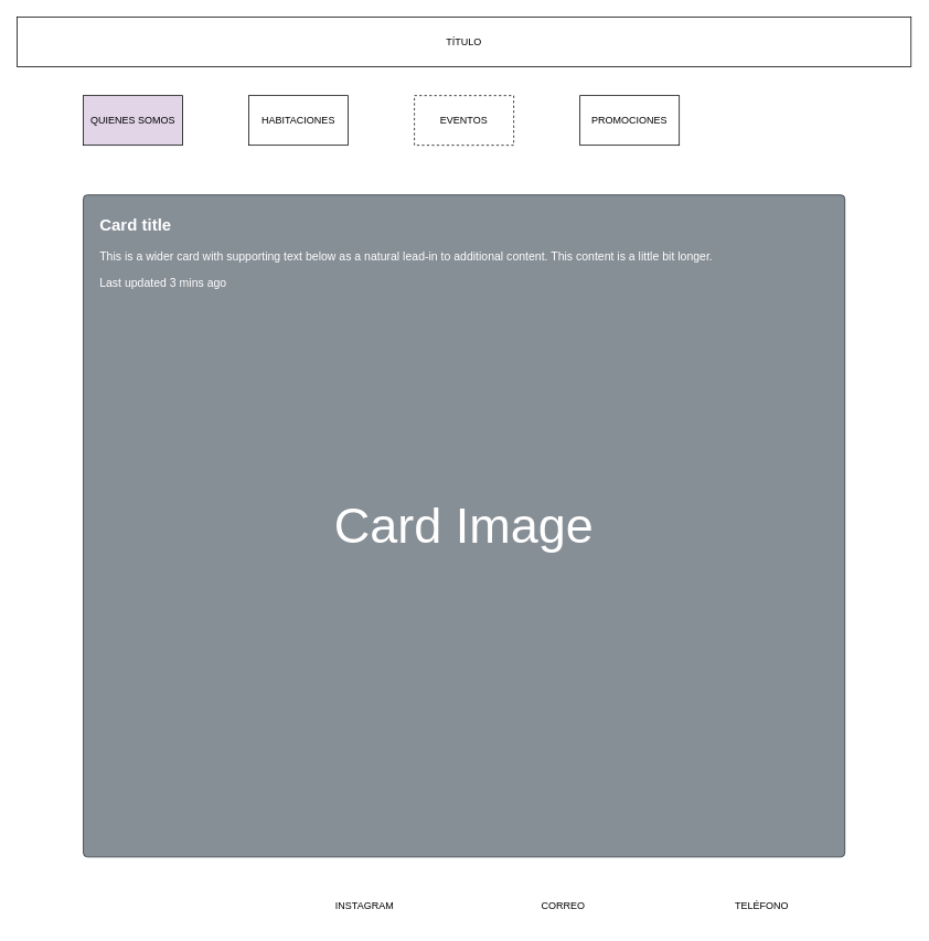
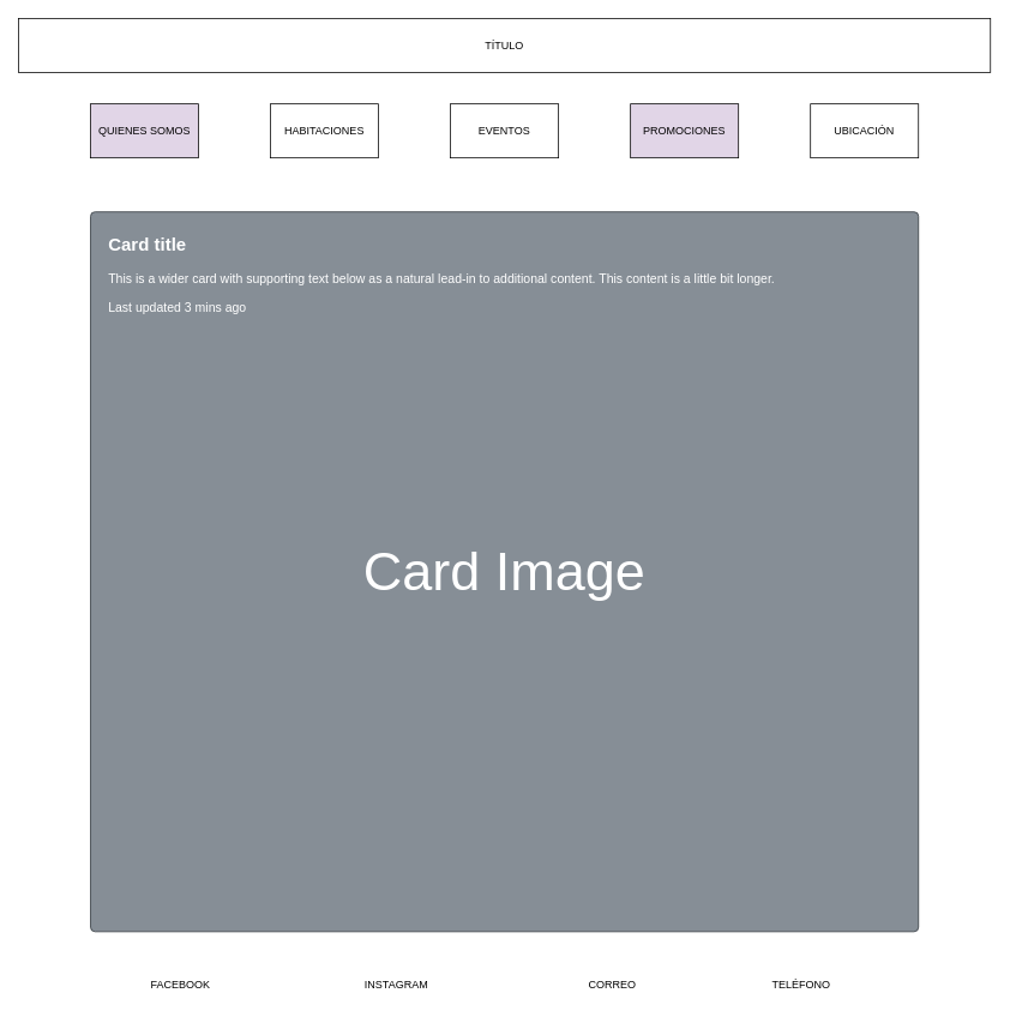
- <mxCell id="4" value="EVENTOS" style="whiteSpace=wrap;html=1;dashed=1;" vertex="1" parent="1"><mxGeometry x="500" y="115" width="120" height="60" as="geometry" /></mxCell>
+ <mxCell id="4" value="EVENTOS" style="whiteSpace=wrap;html=1;" vertex="1" parent="1"><mxGeometry x="500" y="115" width="120" height="60" as="geometry" /></mxCell>
- <mxCell id="7" value="PROMOCIONES" style="whiteSpace=wrap;html=1;" vertex="1" parent="1"><mxGeometry x="700" y="115" width="120" height="60" as="geometry" /></mxCell>
+ <mxCell id="7" value="PROMOCIONES" style="whiteSpace=wrap;html=1;fillColor=#e1d5e7;" vertex="1" parent="1"><mxGeometry x="700" y="115" width="120" height="60" as="geometry" /></mxCell>
+ <mxCell id="6" value="UBICACIÓN" style="whiteSpace=wrap;html=1;" vertex="1" parent="1"><mxGeometry x="900" y="115" width="120" height="60" as="geometry" /></mxCell>
+ <mxCell id="10" value="FACEBOOK" style="text;html=1;strokeColor=none;fillColor=none;align=center;verticalAlign=middle;whiteSpace=wrap;" vertex="1" parent="1"><mxGeometry x="100" y="1075" width="200" height="40" as="geometry" /></mxCell>
- <mxCell id="13" value="TELÉFONO" style="text;html=1;strokeColor=none;fillColor=none;align=center;verticalAlign=middle;whiteSpace=wrap;" vertex="1" parent="1"><mxGeometry x="820" y="1075" width="200" height="40" as="geometry" /></mxCell>
+ <mxCell id="13" value="TELÉFONO" style="text;html=1;strokeColor=none;fillColor=none;align=center;verticalAlign=middle;whiteSpace=wrap;" vertex="1" parent="1"><mxGeometry x="790" y="1075" width="200" height="40" as="geometry" /></mxCell>
